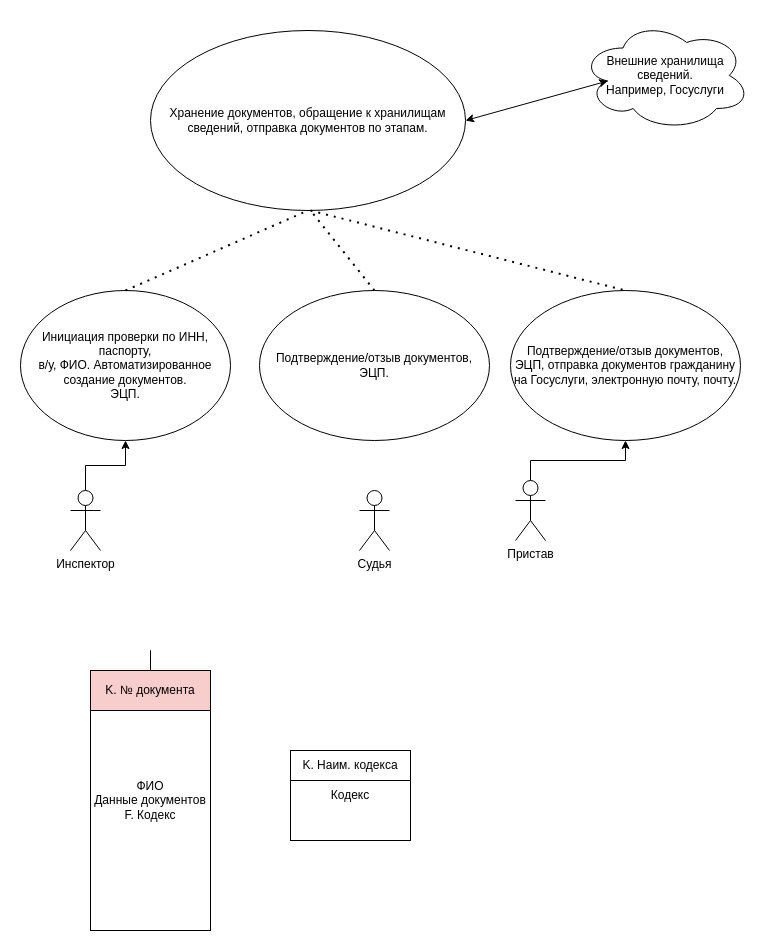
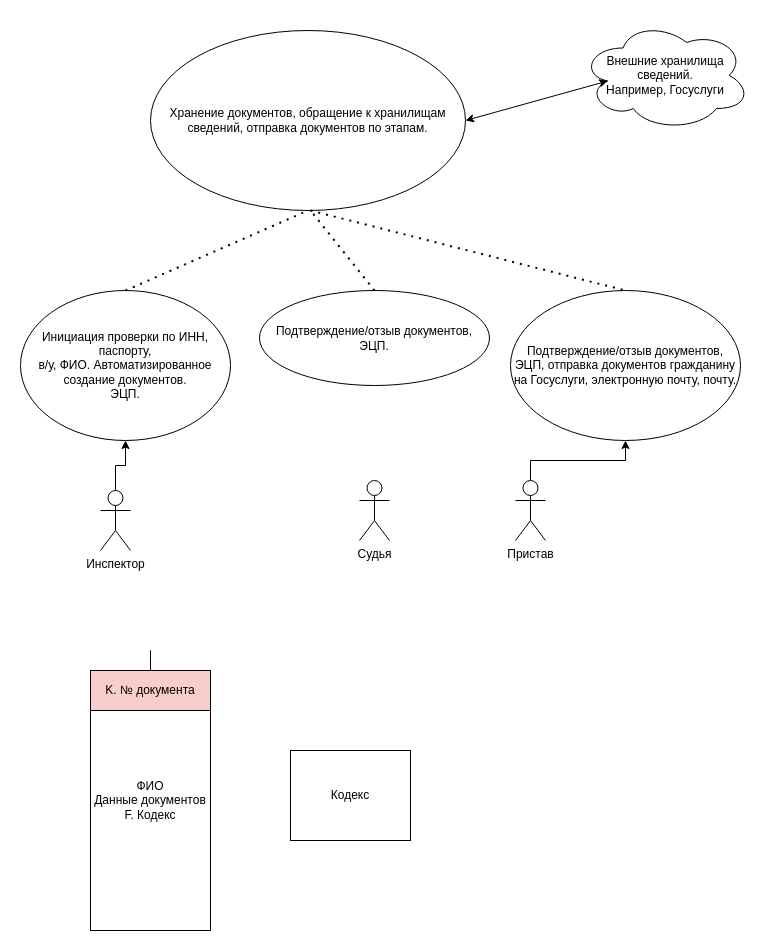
- <mxCell id="10" value="Подтверждение/отзыв документов, ЭЦП." style="ellipse;whiteSpace=wrap;html=1;" vertex="1" parent="1"><mxGeometry x="259" y="290" width="230" height="150" as="geometry" /></mxCell>
+ <mxCell id="10" value="Подтверждение/отзыв документов, ЭЦП." style="ellipse;whiteSpace=wrap;html=1;" vertex="1" parent="1"><mxGeometry x="259" y="290" width="230" height="95" as="geometry" /></mxCell>
- <mxCell id="3" value="Инспектор" style="shape=umlActor;verticalLabelPosition=bottom;verticalAlign=top;html=1;outlineConnect=0;" vertex="1" parent="1"><mxGeometry x="70" y="490" width="30" height="60" as="geometry" /></mxCell>
+ <mxCell id="3" value="Инспектор" style="shape=umlActor;verticalLabelPosition=bottom;verticalAlign=top;html=1;outlineConnect=0;" vertex="1" parent="1"><mxGeometry x="100" y="490" width="30" height="60" as="geometry" /></mxCell>
- <mxCell id="4" value="Судья" style="shape=umlActor;verticalLabelPosition=bottom;verticalAlign=top;html=1;outlineConnect=0;" vertex="1" parent="1"><mxGeometry x="359" y="490" width="30" height="60" as="geometry" /></mxCell>
+ <mxCell id="4" value="Судья" style="shape=umlActor;verticalLabelPosition=bottom;verticalAlign=top;html=1;outlineConnect=0;" vertex="1" parent="1"><mxGeometry x="359" y="480" width="30" height="60" as="geometry" /></mxCell>
- <mxCell id="20" value="K. Наим. кодекса" style="rounded=0;whiteSpace=wrap;html=1;" vertex="1" parent="1"><mxGeometry x="290" y="750" width="120" height="30" as="geometry" /></mxCell>
